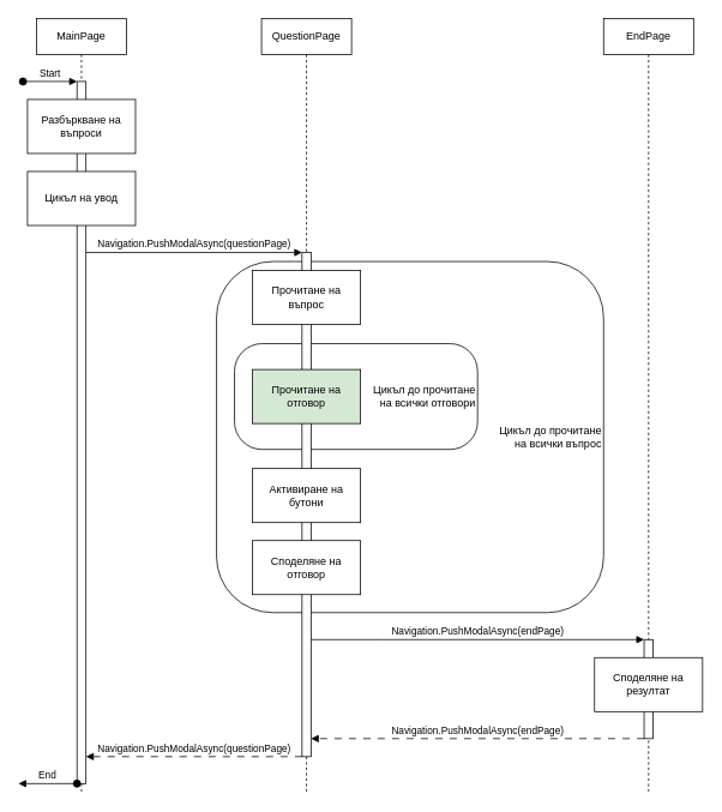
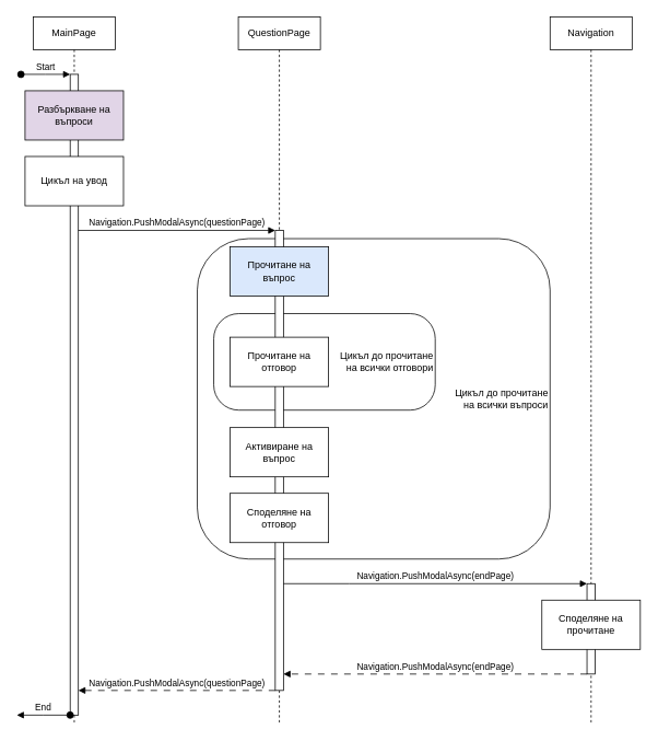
- <mxCell id="16" value="EndPage" style="shape=umlLifeline;perimeter=lifelinePerimeter;whiteSpace=wrap;html=1;container=0;dropTarget=0;collapsible=0;recursiveResize=0;outlineConnect=0;portConstraint=eastwest;newEdgeStyle={&quot;edgeStyle&quot;:&quot;elbowEdgeStyle&quot;,&quot;elbow&quot;:&quot;vertical&quot;,&quot;curved&quot;:0,&quot;rounded&quot;:0};" vertex="1" parent="1"><mxGeometry x="670" y="20" width="100" height="860" as="geometry" /></mxCell>
+ <mxCell id="16" value="Navigation" style="shape=umlLifeline;perimeter=lifelinePerimeter;whiteSpace=wrap;html=1;container=0;dropTarget=0;collapsible=0;recursiveResize=0;outlineConnect=0;portConstraint=eastwest;newEdgeStyle={&quot;edgeStyle&quot;:&quot;elbowEdgeStyle&quot;,&quot;elbow&quot;:&quot;vertical&quot;,&quot;curved&quot;:0,&quot;rounded&quot;:0};" vertex="1" parent="1"><mxGeometry x="670" y="20" width="100" height="860" as="geometry" /></mxCell>
- <mxCell id="10" value="Разбъркване на въпроси" style="rounded=0;whiteSpace=wrap;html=1;" vertex="1" parent="1"><mxGeometry x="30" y="110" width="120" height="60" as="geometry" /></mxCell>
+ <mxCell id="10" value="Разбъркване на въпроси" style="rounded=0;whiteSpace=wrap;html=1;fillColor=#e1d5e7;" vertex="1" parent="1"><mxGeometry x="30" y="110" width="120" height="60" as="geometry" /></mxCell>
- <mxCell id="12" value="Прочитане на въпрос" style="rounded=0;whiteSpace=wrap;html=1;" vertex="1" parent="1"><mxGeometry x="280" y="300" width="120" height="60" as="geometry" /></mxCell>
+ <mxCell id="12" value="Прочитане на въпрос" style="rounded=0;whiteSpace=wrap;html=1;fillColor=#dae8fc;" vertex="1" parent="1"><mxGeometry x="280" y="300" width="120" height="60" as="geometry" /></mxCell>
- <mxCell id="13" value="Прочитане на отговор" style="rounded=0;whiteSpace=wrap;html=1;fillColor=#d5e8d4;" vertex="1" parent="1"><mxGeometry x="280" y="410" width="120" height="60" as="geometry" /></mxCell>
+ <mxCell id="13" value="Прочитане на отговор" style="rounded=0;whiteSpace=wrap;html=1;" vertex="1" parent="1"><mxGeometry x="280" y="410" width="120" height="60" as="geometry" /></mxCell>
- <mxCell id="2" value="&lt;blockquote style=&quot;margin: 0 0 0 40px; border: none; padding: 0px;&quot;&gt;&lt;/blockquote&gt;&lt;span style=&quot;background-color: initial;&quot;&gt;Цикъл до прочитане&lt;/span&gt;&lt;br&gt;на всички въпрос" style="rounded=1;whiteSpace=wrap;html=1;arcSize=16;align=right;" vertex="1" parent="1"><mxGeometry x="240" y="290" width="430" height="390" as="geometry" /></mxCell>
+ <mxCell id="2" value="&lt;blockquote style=&quot;margin: 0 0 0 40px; border: none; padding: 0px;&quot;&gt;&lt;/blockquote&gt;&lt;span style=&quot;background-color: initial;&quot;&gt;Цикъл до прочитане&lt;/span&gt;&lt;br&gt;на всички въпроси" style="rounded=1;whiteSpace=wrap;html=1;arcSize=16;align=right;" vertex="1" parent="1"><mxGeometry x="240" y="290" width="430" height="390" as="geometry" /></mxCell>
- <mxCell id="14" value="Активиране на бутони" style="rounded=0;whiteSpace=wrap;html=1;" vertex="1" parent="1"><mxGeometry x="280" y="520" width="120" height="60" as="geometry" /></mxCell>
+ <mxCell id="14" value="Активиране на въпрос" style="rounded=0;whiteSpace=wrap;html=1;" vertex="1" parent="1"><mxGeometry x="280" y="520" width="120" height="60" as="geometry" /></mxCell>
- <mxCell id="19" value="Споделяне на резултат" style="rounded=0;whiteSpace=wrap;html=1;" vertex="1" parent="1"><mxGeometry x="660" y="730" width="120" height="60" as="geometry" /></mxCell>
+ <mxCell id="19" value="Споделяне на прочитане" style="rounded=0;whiteSpace=wrap;html=1;" vertex="1" parent="1"><mxGeometry x="660" y="730" width="120" height="60" as="geometry" /></mxCell>
